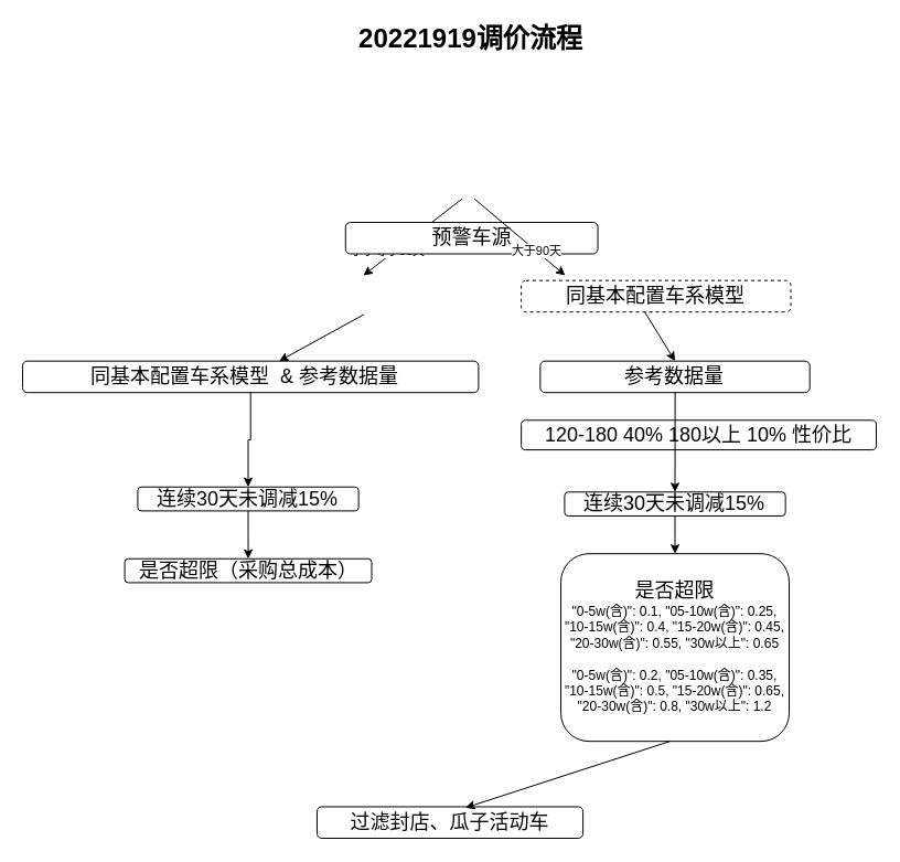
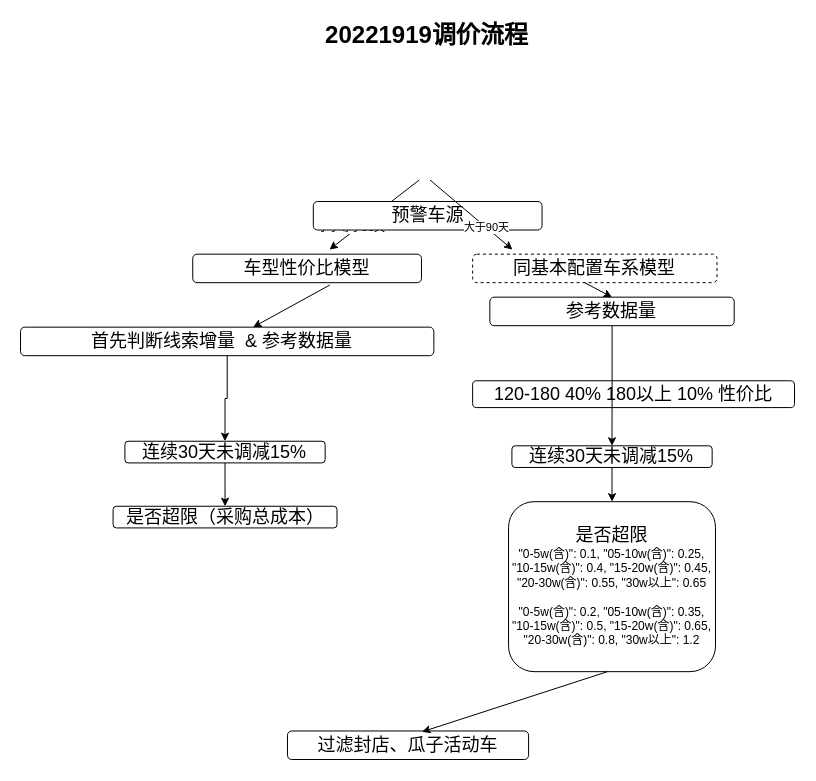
+ <mxCell id="9" value="&lt;font style=&quot;font-size: 18px;&quot;&gt;车型性价比模型&lt;/font&gt;" style="rounded=1;whiteSpace=wrap;html=1;" vertex="1" parent="3"><mxGeometry x="172.239" y="102.664" width="228.734" height="28.518" as="geometry" /></mxCell>
- <mxCell id="13" value="&lt;font style=&quot;font-size: 18px;&quot;&gt;参考数据量&lt;/font&gt;" style="rounded=1;whiteSpace=wrap;html=1;" vertex="1" parent="3"><mxGeometry x="469.352" y="175.67" width="244.364" height="28.518" as="geometry" /></mxCell>
+ <mxCell id="13" value="&lt;font style=&quot;font-size: 18px;&quot;&gt;参考数据量&lt;/font&gt;" style="rounded=1;whiteSpace=wrap;html=1;" vertex="1" parent="3"><mxGeometry x="469.352" y="145.67" width="244.364" height="28.518" as="geometry" /></mxCell>
- <mxCell id="14" value="&lt;font style=&quot;font-size: 18px;&quot;&gt;同基本配置车系模型&amp;nbsp; &amp;amp;&amp;nbsp;&lt;/font&gt;&lt;span style=&quot;font-size: 18px;&quot;&gt;参考数据量&amp;nbsp;&amp;nbsp;&lt;/span&gt;" style="rounded=1;whiteSpace=wrap;html=1;" vertex="1" parent="3"><mxGeometry y="175.67" width="413.374" height="28.518" as="geometry" /></mxCell>
+ <mxCell id="14" value="&lt;font style=&quot;font-size: 18px;&quot;&gt;首先判断线索增量&amp;nbsp; &amp;amp;&amp;nbsp;&lt;/font&gt;&lt;span style=&quot;font-size: 18px;&quot;&gt;参考数据量&amp;nbsp;&amp;nbsp;&lt;/span&gt;" style="rounded=1;whiteSpace=wrap;html=1;" vertex="1" parent="3"><mxGeometry y="175.67" width="413.374" height="28.518" as="geometry" /></mxCell>
